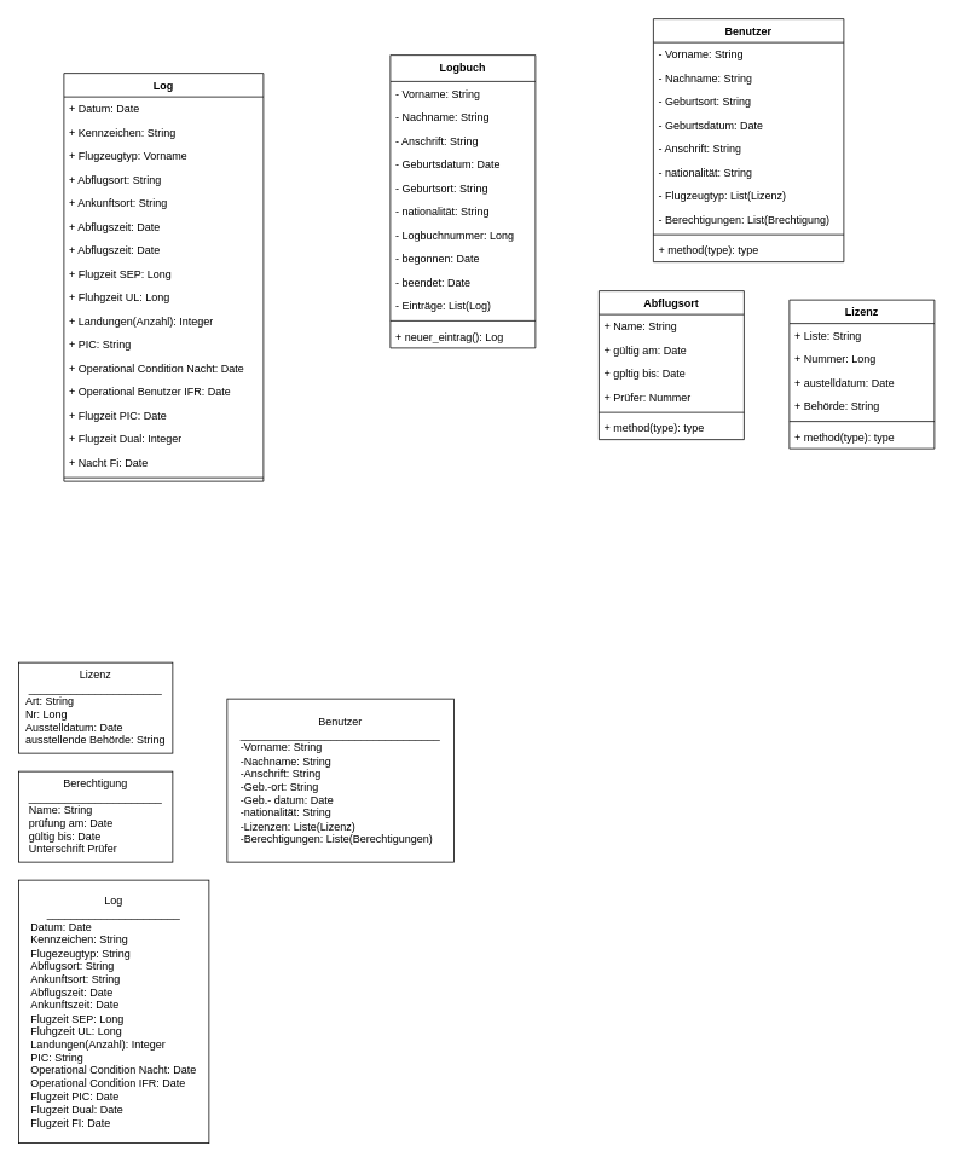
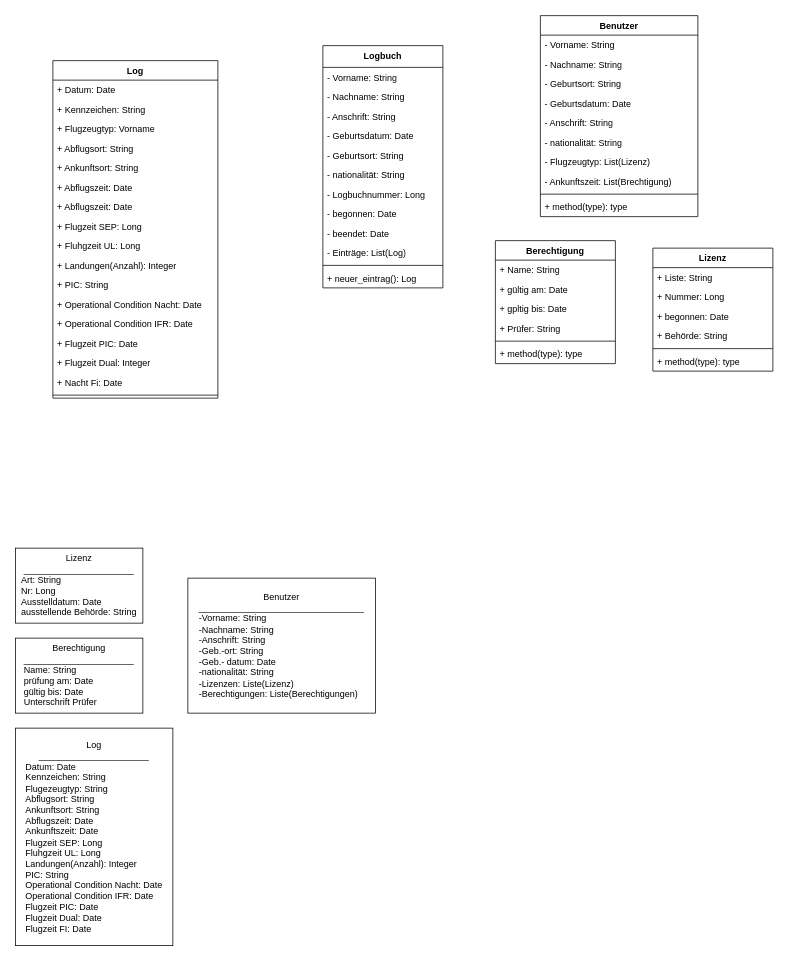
- <mxCell id="59" value="- Berechtigungen: List(Brechtigung)" style="text;strokeColor=none;fillColor=none;align=left;verticalAlign=top;spacingLeft=4;spacingRight=4;overflow=hidden;rotatable=0;points=[[0,0.5],[1,0.5]];portConstraint=eastwest;whiteSpace=wrap;html=1;" vertex="1" parent="51"><mxGeometry y="208" width="210" height="26" as="geometry" /></mxCell>
+ <mxCell id="59" value="- Ankunftszeit: List(Brechtigung)" style="text;strokeColor=none;fillColor=none;align=left;verticalAlign=top;spacingLeft=4;spacingRight=4;overflow=hidden;rotatable=0;points=[[0,0.5],[1,0.5]];portConstraint=eastwest;whiteSpace=wrap;html=1;" vertex="1" parent="51"><mxGeometry y="208" width="210" height="26" as="geometry" /></mxCell>
- <mxCell id="37" value="Abflugsort" style="swimlane;fontStyle=1;align=center;verticalAlign=top;childLayout=stackLayout;horizontal=1;startSize=26;horizontalStack=0;resizeParent=1;resizeParentMax=0;resizeLast=0;collapsible=1;marginBottom=0;whiteSpace=wrap;html=1;" vertex="1" parent="1"><mxGeometry x="660" y="320" width="160" height="164" as="geometry" /></mxCell>
+ <mxCell id="37" value="Berechtigung" style="swimlane;fontStyle=1;align=center;verticalAlign=top;childLayout=stackLayout;horizontal=1;startSize=26;horizontalStack=0;resizeParent=1;resizeParentMax=0;resizeLast=0;collapsible=1;marginBottom=0;whiteSpace=wrap;html=1;" vertex="1" parent="1"><mxGeometry x="660" y="320" width="160" height="164" as="geometry" /></mxCell>
- <mxCell id="47" value="+ austelldatum: Date" style="text;strokeColor=none;fillColor=none;align=left;verticalAlign=top;spacingLeft=4;spacingRight=4;overflow=hidden;rotatable=0;points=[[0,0.5],[1,0.5]];portConstraint=eastwest;whiteSpace=wrap;html=1;" vertex="1" parent="44"><mxGeometry y="78" width="160" height="26" as="geometry" /></mxCell>
+ <mxCell id="47" value="+ begonnen: Date" style="text;strokeColor=none;fillColor=none;align=left;verticalAlign=top;spacingLeft=4;spacingRight=4;overflow=hidden;rotatable=0;points=[[0,0.5],[1,0.5]];portConstraint=eastwest;whiteSpace=wrap;html=1;" vertex="1" parent="44"><mxGeometry y="78" width="160" height="26" as="geometry" /></mxCell>
- <mxCell id="32" value="+ Operational Benutzer IFR: Date" style="text;strokeColor=none;fillColor=none;align=left;verticalAlign=top;spacingLeft=4;spacingRight=4;overflow=hidden;rotatable=0;points=[[0,0.5],[1,0.5]];portConstraint=eastwest;whiteSpace=wrap;html=1;" vertex="1" parent="19"><mxGeometry y="338" width="220" height="26" as="geometry" /></mxCell>
+ <mxCell id="32" value="+ Operational Condition IFR: Date" style="text;strokeColor=none;fillColor=none;align=left;verticalAlign=top;spacingLeft=4;spacingRight=4;overflow=hidden;rotatable=0;points=[[0,0.5],[1,0.5]];portConstraint=eastwest;whiteSpace=wrap;html=1;" vertex="1" parent="19"><mxGeometry y="338" width="220" height="26" as="geometry" /></mxCell>
- <mxCell id="41" value="+ Prüfer: Nummer" style="text;strokeColor=none;fillColor=none;align=left;verticalAlign=top;spacingLeft=4;spacingRight=4;overflow=hidden;rotatable=0;points=[[0,0.5],[1,0.5]];portConstraint=eastwest;whiteSpace=wrap;html=1;" vertex="1" parent="37"><mxGeometry y="104" width="160" height="26" as="geometry" /></mxCell>
+ <mxCell id="41" value="+ Prüfer: String" style="text;strokeColor=none;fillColor=none;align=left;verticalAlign=top;spacingLeft=4;spacingRight=4;overflow=hidden;rotatable=0;points=[[0,0.5],[1,0.5]];portConstraint=eastwest;whiteSpace=wrap;html=1;" vertex="1" parent="37"><mxGeometry y="104" width="160" height="26" as="geometry" /></mxCell>
